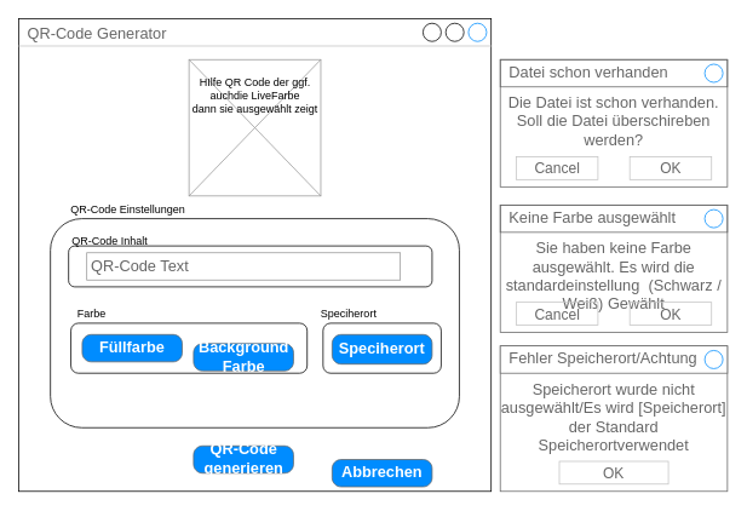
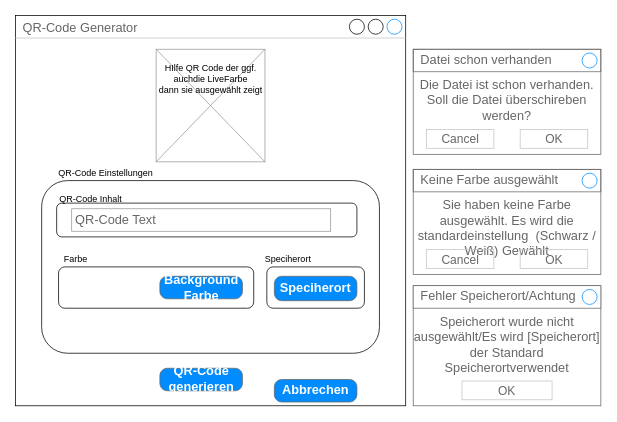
- <mxCell id="26" value="Füllfarbe" style="strokeWidth=1;shadow=0;dashed=0;align=center;html=1;shape=mxgraph.mockup.buttons.button;strokeColor=#666666;fontColor=#ffffff;mainText=;buttonStyle=round;fontSize=17;fontStyle=1;fillColor=#008cff;whiteSpace=wrap;" vertex="1" parent="1"><mxGeometry x="90" y="367.5" width="110" height="30" as="geometry" /></mxCell>
- <mxCell id="27" value="Background&lt;br&gt;Farbe" style="strokeWidth=1;shadow=0;dashed=0;align=center;html=1;shape=mxgraph.mockup.buttons.button;strokeColor=#666666;fontColor=#ffffff;mainText=;buttonStyle=round;fontSize=17;fontStyle=1;fillColor=#008cff;whiteSpace=wrap;" vertex="1" parent="1"><mxGeometry x="212.5" y="377.5" width="110" height="30" as="geometry" /></mxCell>
+ <mxCell id="27" value="Background&lt;br&gt;Farbe" style="strokeWidth=1;shadow=0;dashed=0;align=center;html=1;shape=mxgraph.mockup.buttons.button;strokeColor=#666666;fontColor=#ffffff;mainText=;buttonStyle=round;fontSize=17;fontStyle=1;fillColor=#008cff;whiteSpace=wrap;" vertex="1" parent="1"><mxGeometry x="212.5" y="367.5" width="110" height="30" as="geometry" /></mxCell>
